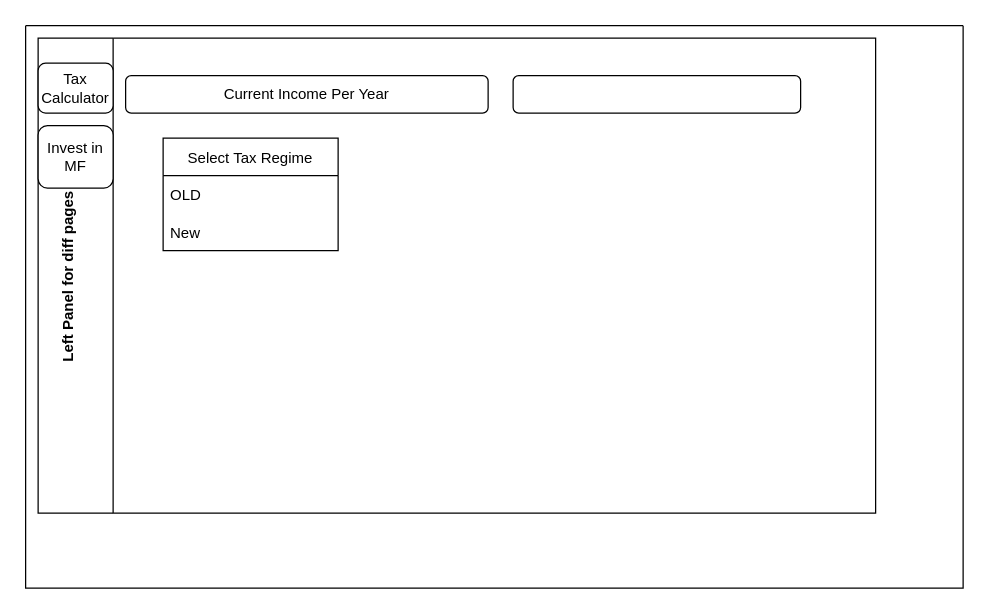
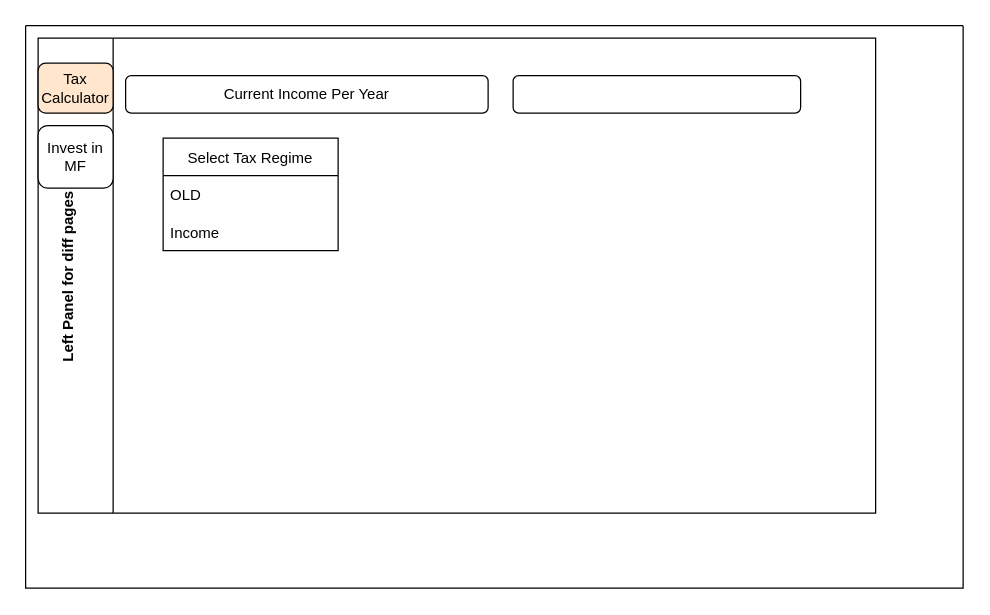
- <mxCell id="4" value="Tax Calculator" style="rounded=1;whiteSpace=wrap;html=1;" parent="3" vertex="1"><mxGeometry y="20" width="60" height="40" as="geometry" /></mxCell>
+ <mxCell id="4" value="Tax Calculator" style="rounded=1;whiteSpace=wrap;html=1;fillColor=#ffe6cc;" parent="3" vertex="1"><mxGeometry y="20" width="60" height="40" as="geometry" /></mxCell>
- <mxCell id="9" value="New" style="text;strokeColor=none;fillColor=none;align=left;verticalAlign=middle;spacingLeft=4;spacingRight=4;overflow=hidden;points=[[0,0.5],[1,0.5]];portConstraint=eastwest;rotatable=0;" parent="7" vertex="1"><mxGeometry y="60" width="140" height="30" as="geometry" /></mxCell>
+ <mxCell id="9" value="Income" style="text;strokeColor=none;fillColor=none;align=left;verticalAlign=middle;spacingLeft=4;spacingRight=4;overflow=hidden;points=[[0,0.5],[1,0.5]];portConstraint=eastwest;rotatable=0;" parent="7" vertex="1"><mxGeometry y="60" width="140" height="30" as="geometry" /></mxCell>
